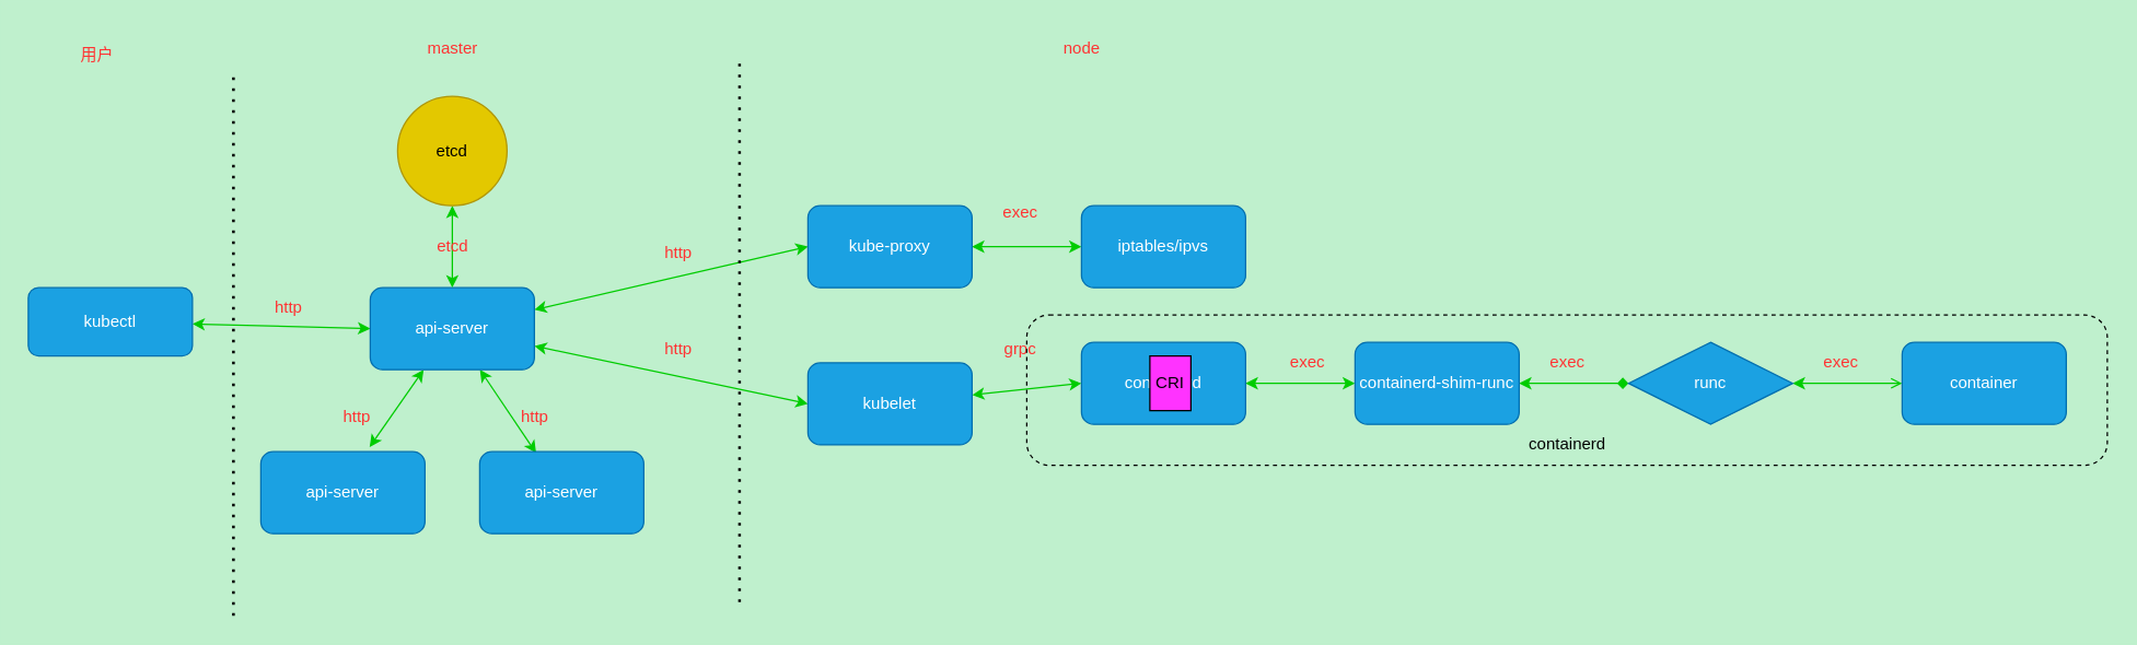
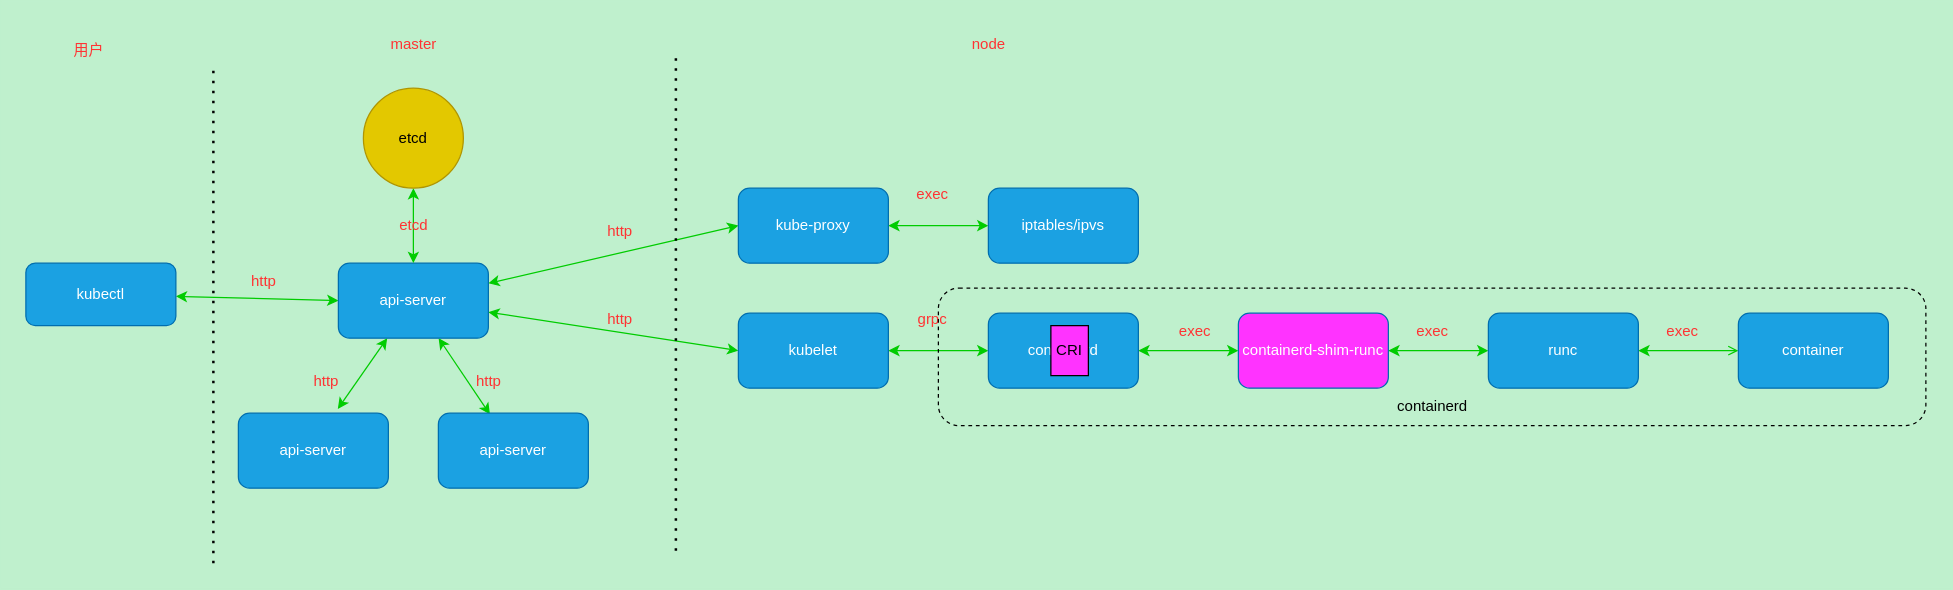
- <mxCell id="18" value="containerd-shim-runc" style="rounded=1;whiteSpace=wrap;html=1;fillColor=#1ba1e2;fontColor=#ffffff;strokeColor=#006EAF;" parent="1" vertex="1"><mxGeometry x="990" y="250" width="120" height="60" as="geometry" /></mxCell>
+ <mxCell id="18" value="containerd-shim-runc" style="rounded=1;whiteSpace=wrap;html=1;fillColor=#ff33ff;fontColor=#ffffff;strokeColor=#006EAF;" parent="1" vertex="1"><mxGeometry x="990" y="250" width="120" height="60" as="geometry" /></mxCell>
- <mxCell id="17" style="edgeStyle=none;html=1;entryX=0;entryY=0.5;entryDx=0;entryDy=0;strokeColor=#00CC00;fontColor=#FF3333;startArrow=classic;startFill=1;endArrow=diamond;endFill=1;" parent="1" source="18" target="20" edge="1"><mxGeometry relative="1" as="geometry" /></mxCell>
+ <mxCell id="17" style="edgeStyle=none;html=1;entryX=0;entryY=0.5;entryDx=0;entryDy=0;strokeColor=#00CC00;fontColor=#FF3333;startArrow=classic;startFill=1;endArrow=classic;endFill=1;" parent="1" source="18" target="20" edge="1"><mxGeometry relative="1" as="geometry" /></mxCell>
- <mxCell id="20" value="runc" style="rhombus;whiteSpace=wrap;html=1;fillColor=#1ba1e2;fontColor=#ffffff;strokeColor=#006EAF;" parent="1" vertex="1"><mxGeometry x="1190" y="250" width="120" height="60" as="geometry" /></mxCell>
+ <mxCell id="20" value="runc" style="rounded=1;whiteSpace=wrap;html=1;fillColor=#1ba1e2;fontColor=#ffffff;strokeColor=#006EAF;" parent="1" vertex="1"><mxGeometry x="1190" y="250" width="120" height="60" as="geometry" /></mxCell>
- <mxCell id="10" value="kubelet" style="rounded=1;whiteSpace=wrap;html=1;fillColor=#1ba1e2;fontColor=#ffffff;strokeColor=#006EAF;" parent="1" vertex="1"><mxGeometry x="590" y="265" width="120" height="60" as="geometry" /></mxCell>
+ <mxCell id="10" value="kubelet" style="rounded=1;whiteSpace=wrap;html=1;fillColor=#1ba1e2;fontColor=#ffffff;strokeColor=#006EAF;" parent="1" vertex="1"><mxGeometry x="590" y="250" width="120" height="60" as="geometry" /></mxCell>
